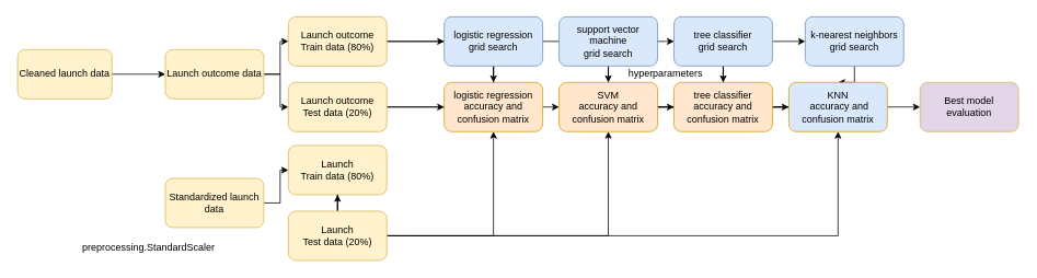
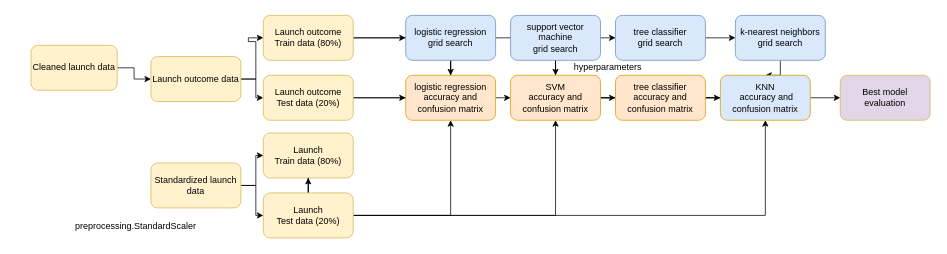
- <mxCell id="3" value="Cleaned launch data" style="whiteSpace=wrap;html=1;rounded=1;fillColor=#fff2cc;strokeColor=#d6b656;" vertex="1" parent="1"><mxGeometry x="20" y="60" width="115" height="60" as="geometry" /></mxCell>
+ <mxCell id="3" value="Cleaned launch data" style="whiteSpace=wrap;html=1;rounded=1;fillColor=#fff2cc;strokeColor=#d6b656;" vertex="1" parent="1"><mxGeometry x="40" y="60" width="115" height="60" as="geometry" /></mxCell>
- <mxCell id="16" value="Launch outcome data" style="whiteSpace=wrap;html=1;rounded=1;fillColor=#fff2cc;strokeColor=#d6b656;" vertex="1" parent="1"><mxGeometry x="200" y="60" width="120" height="60" as="geometry" /></mxCell>
+ <mxCell id="16" value="Launch outcome data" style="whiteSpace=wrap;html=1;rounded=1;fillColor=#fff2cc;strokeColor=#d6b656;" vertex="1" parent="1"><mxGeometry x="200" y="75" width="120" height="60" as="geometry" /></mxCell>
- <mxCell id="30" value="" style="edgeStyle=orthogonalEdgeStyle;rounded=0;orthogonalLoop=1;jettySize=auto;html=1;" edge="1" parent="1" source="32" target="34"><mxGeometry relative="1" as="geometry" /></mxCell>
+ <mxCell id="5" style="edgeStyle=orthogonalEdgeStyle;rounded=0;orthogonalLoop=1;jettySize=auto;html=1;entryX=0;entryY=0.5;entryDx=0;entryDy=0;" edge="1" parent="1" source="6" target="13"><mxGeometry relative="1" as="geometry" /></mxCell>
